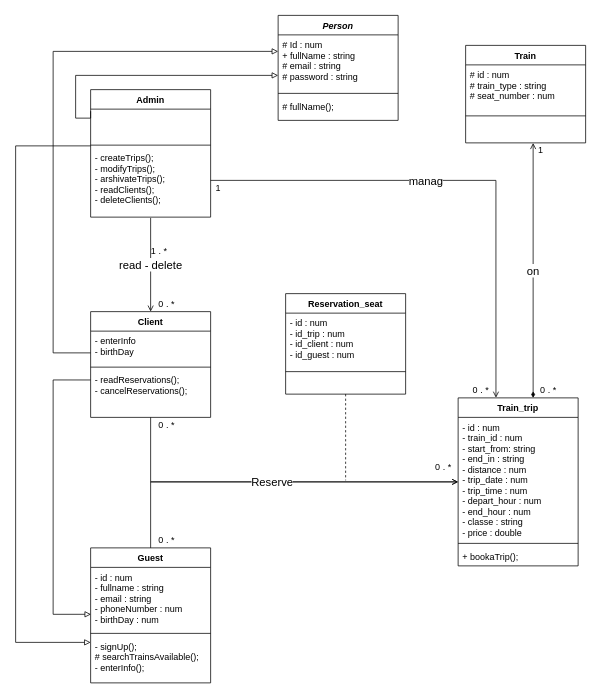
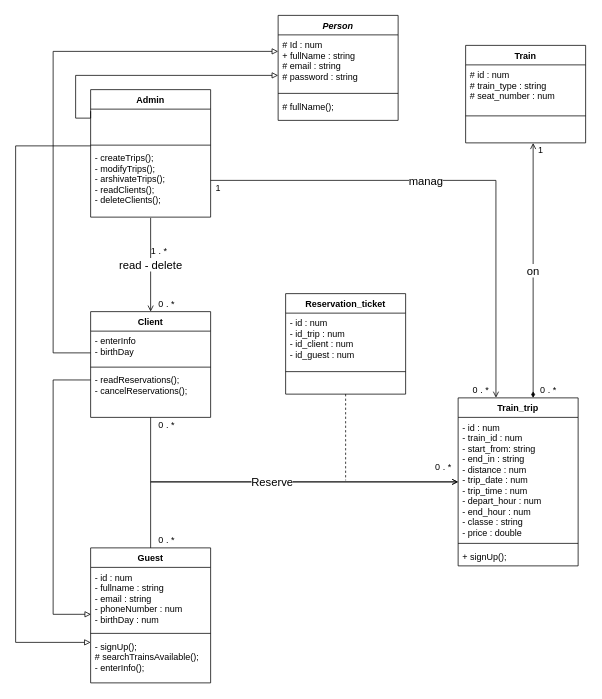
- <mxCell id="34" value="Reservation_seat" style="swimlane;fontStyle=1;align=center;verticalAlign=top;childLayout=stackLayout;horizontal=1;startSize=26;horizontalStack=0;resizeParent=1;resizeParentMax=0;resizeLast=0;collapsible=1;marginBottom=0;" parent="1" vertex="1"><mxGeometry x="380" y="391" width="160" height="134" as="geometry" /></mxCell>
+ <mxCell id="34" value="Reservation_ticket" style="swimlane;fontStyle=1;align=center;verticalAlign=top;childLayout=stackLayout;horizontal=1;startSize=26;horizontalStack=0;resizeParent=1;resizeParentMax=0;resizeLast=0;collapsible=1;marginBottom=0;" parent="1" vertex="1"><mxGeometry x="380" y="391" width="160" height="134" as="geometry" /></mxCell>
- <mxCell id="15" value="+ bookaTrip();" style="text;align=left;verticalAlign=top;spacingLeft=4;spacingRight=4;overflow=hidden;rotatable=0;points=[[0,0.5],[1,0.5]];portConstraint=eastwest;" parent="12" vertex="1"><mxGeometry y="198" width="160" height="26" as="geometry" /></mxCell>
+ <mxCell id="15" value="+ signUp();" style="text;align=left;verticalAlign=top;spacingLeft=4;spacingRight=4;overflow=hidden;rotatable=0;points=[[0,0.5],[1,0.5]];portConstraint=eastwest;" parent="12" vertex="1"><mxGeometry y="198" width="160" height="26" as="geometry" /></mxCell>
